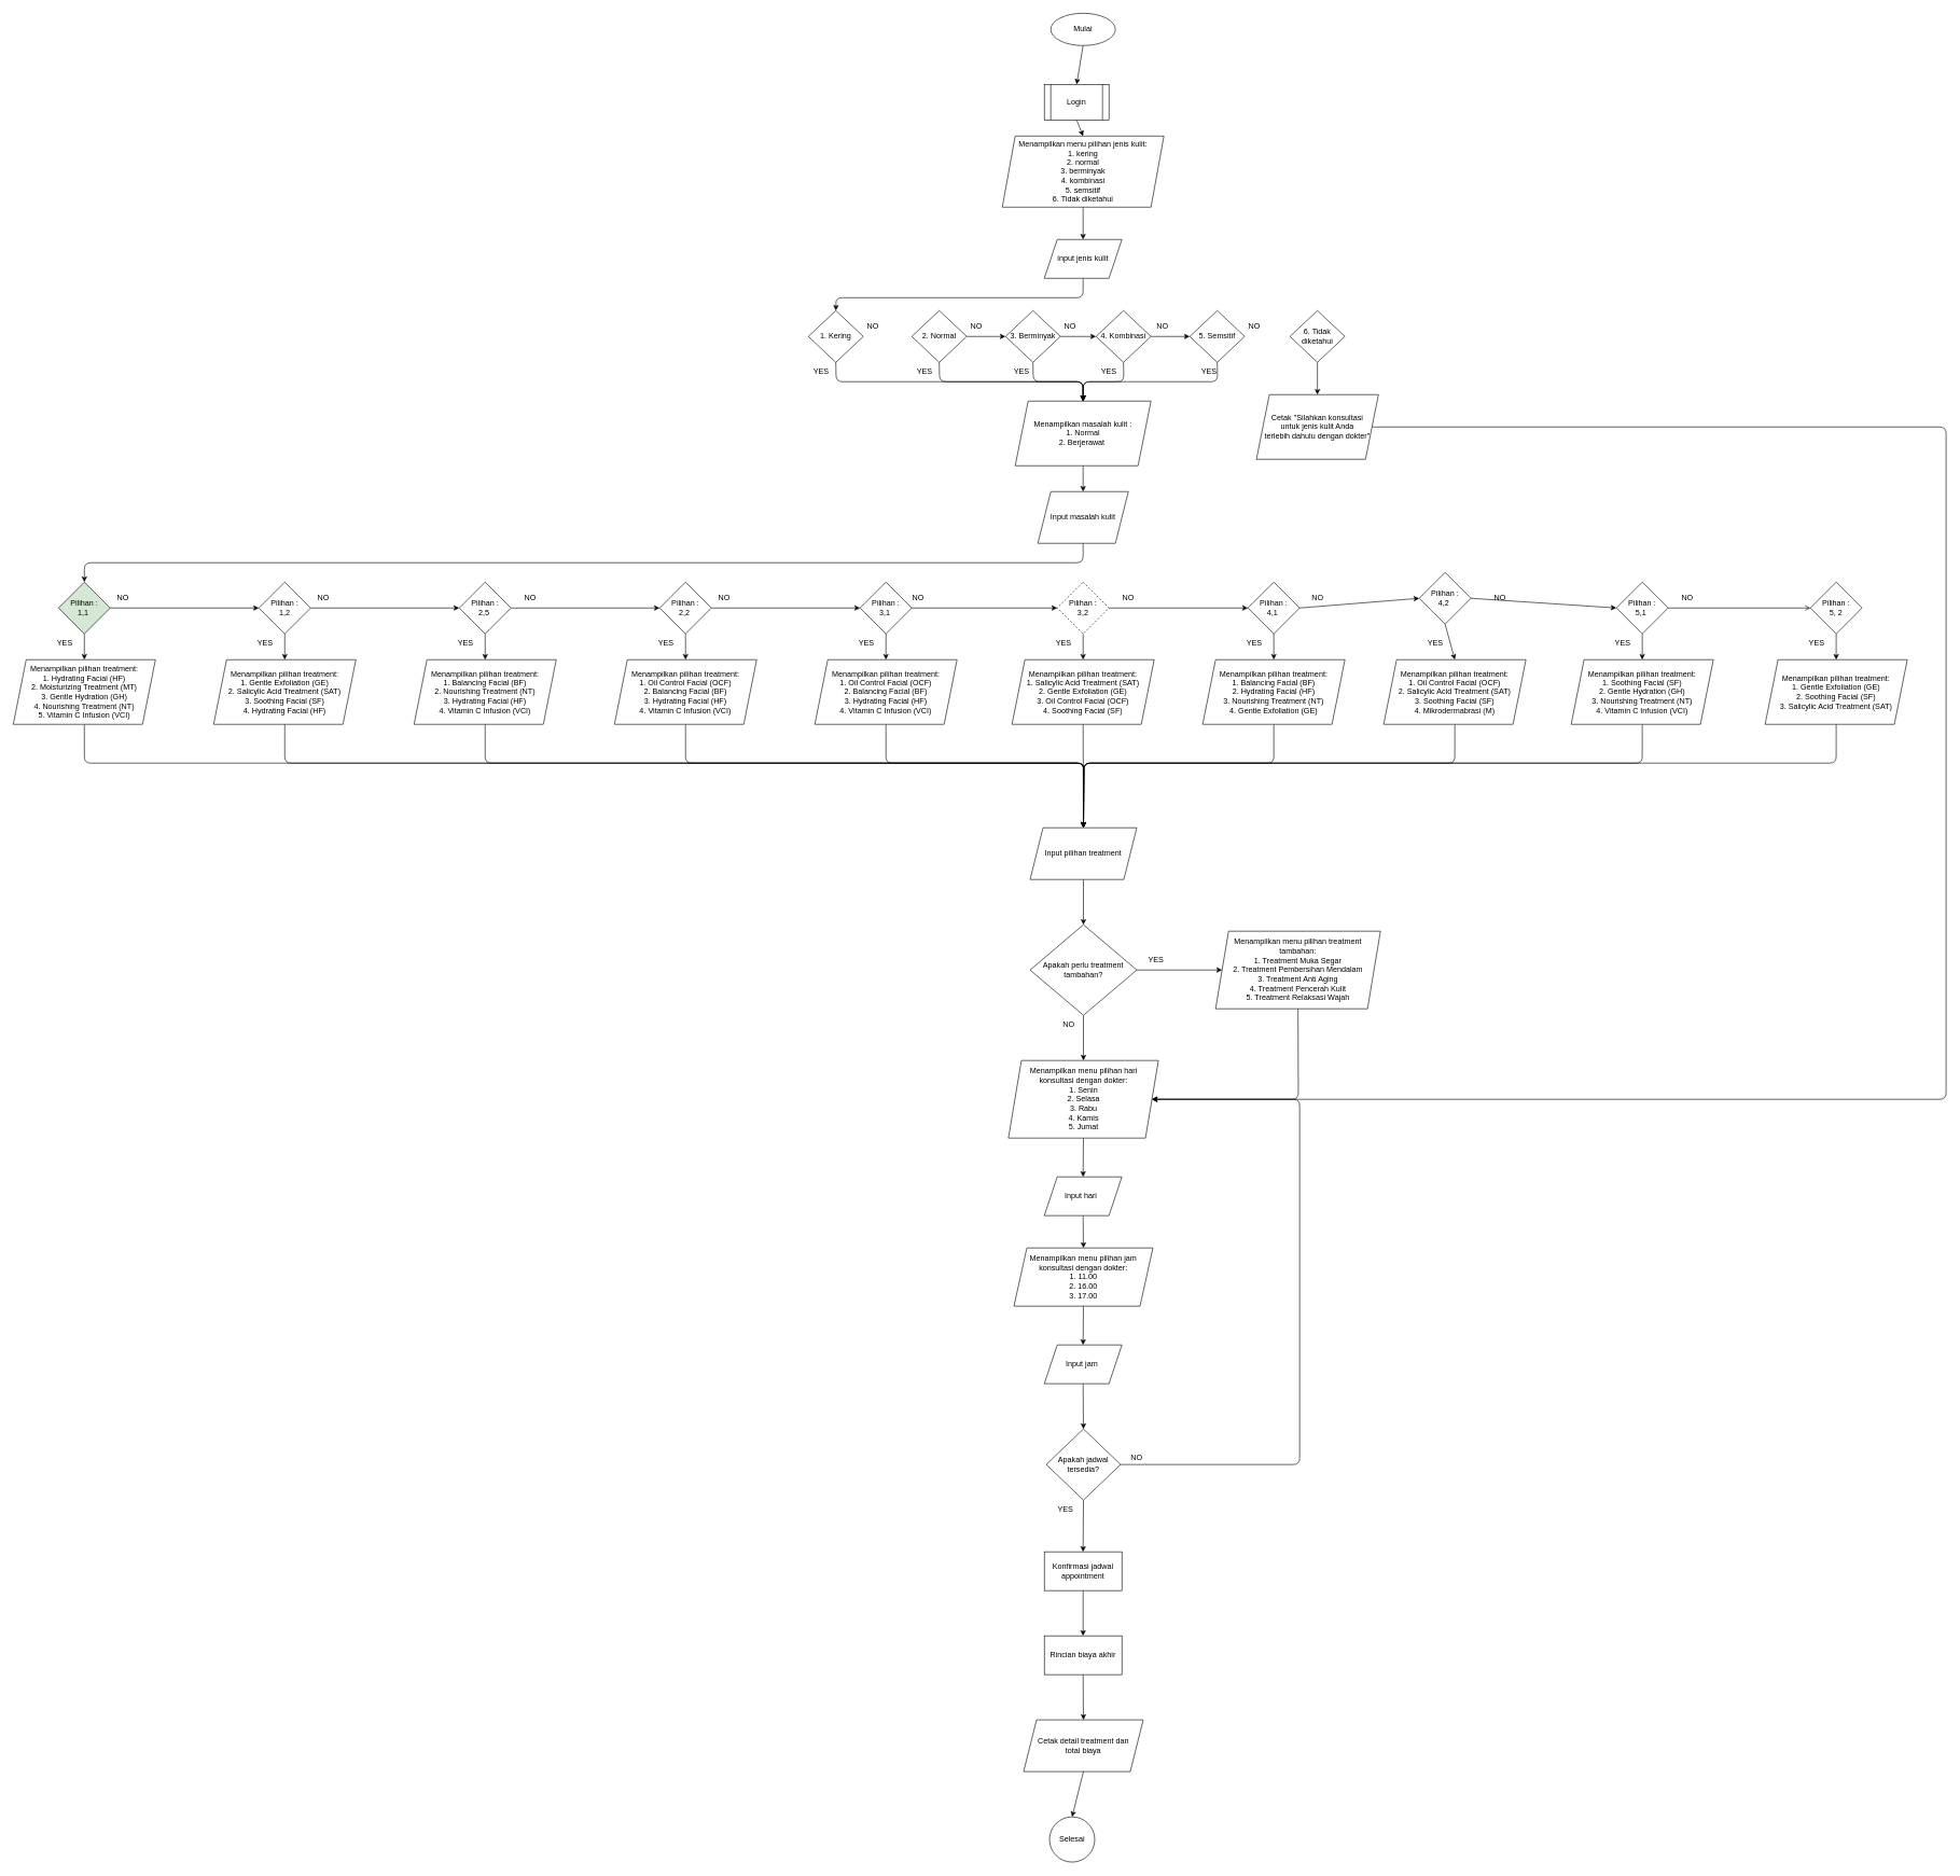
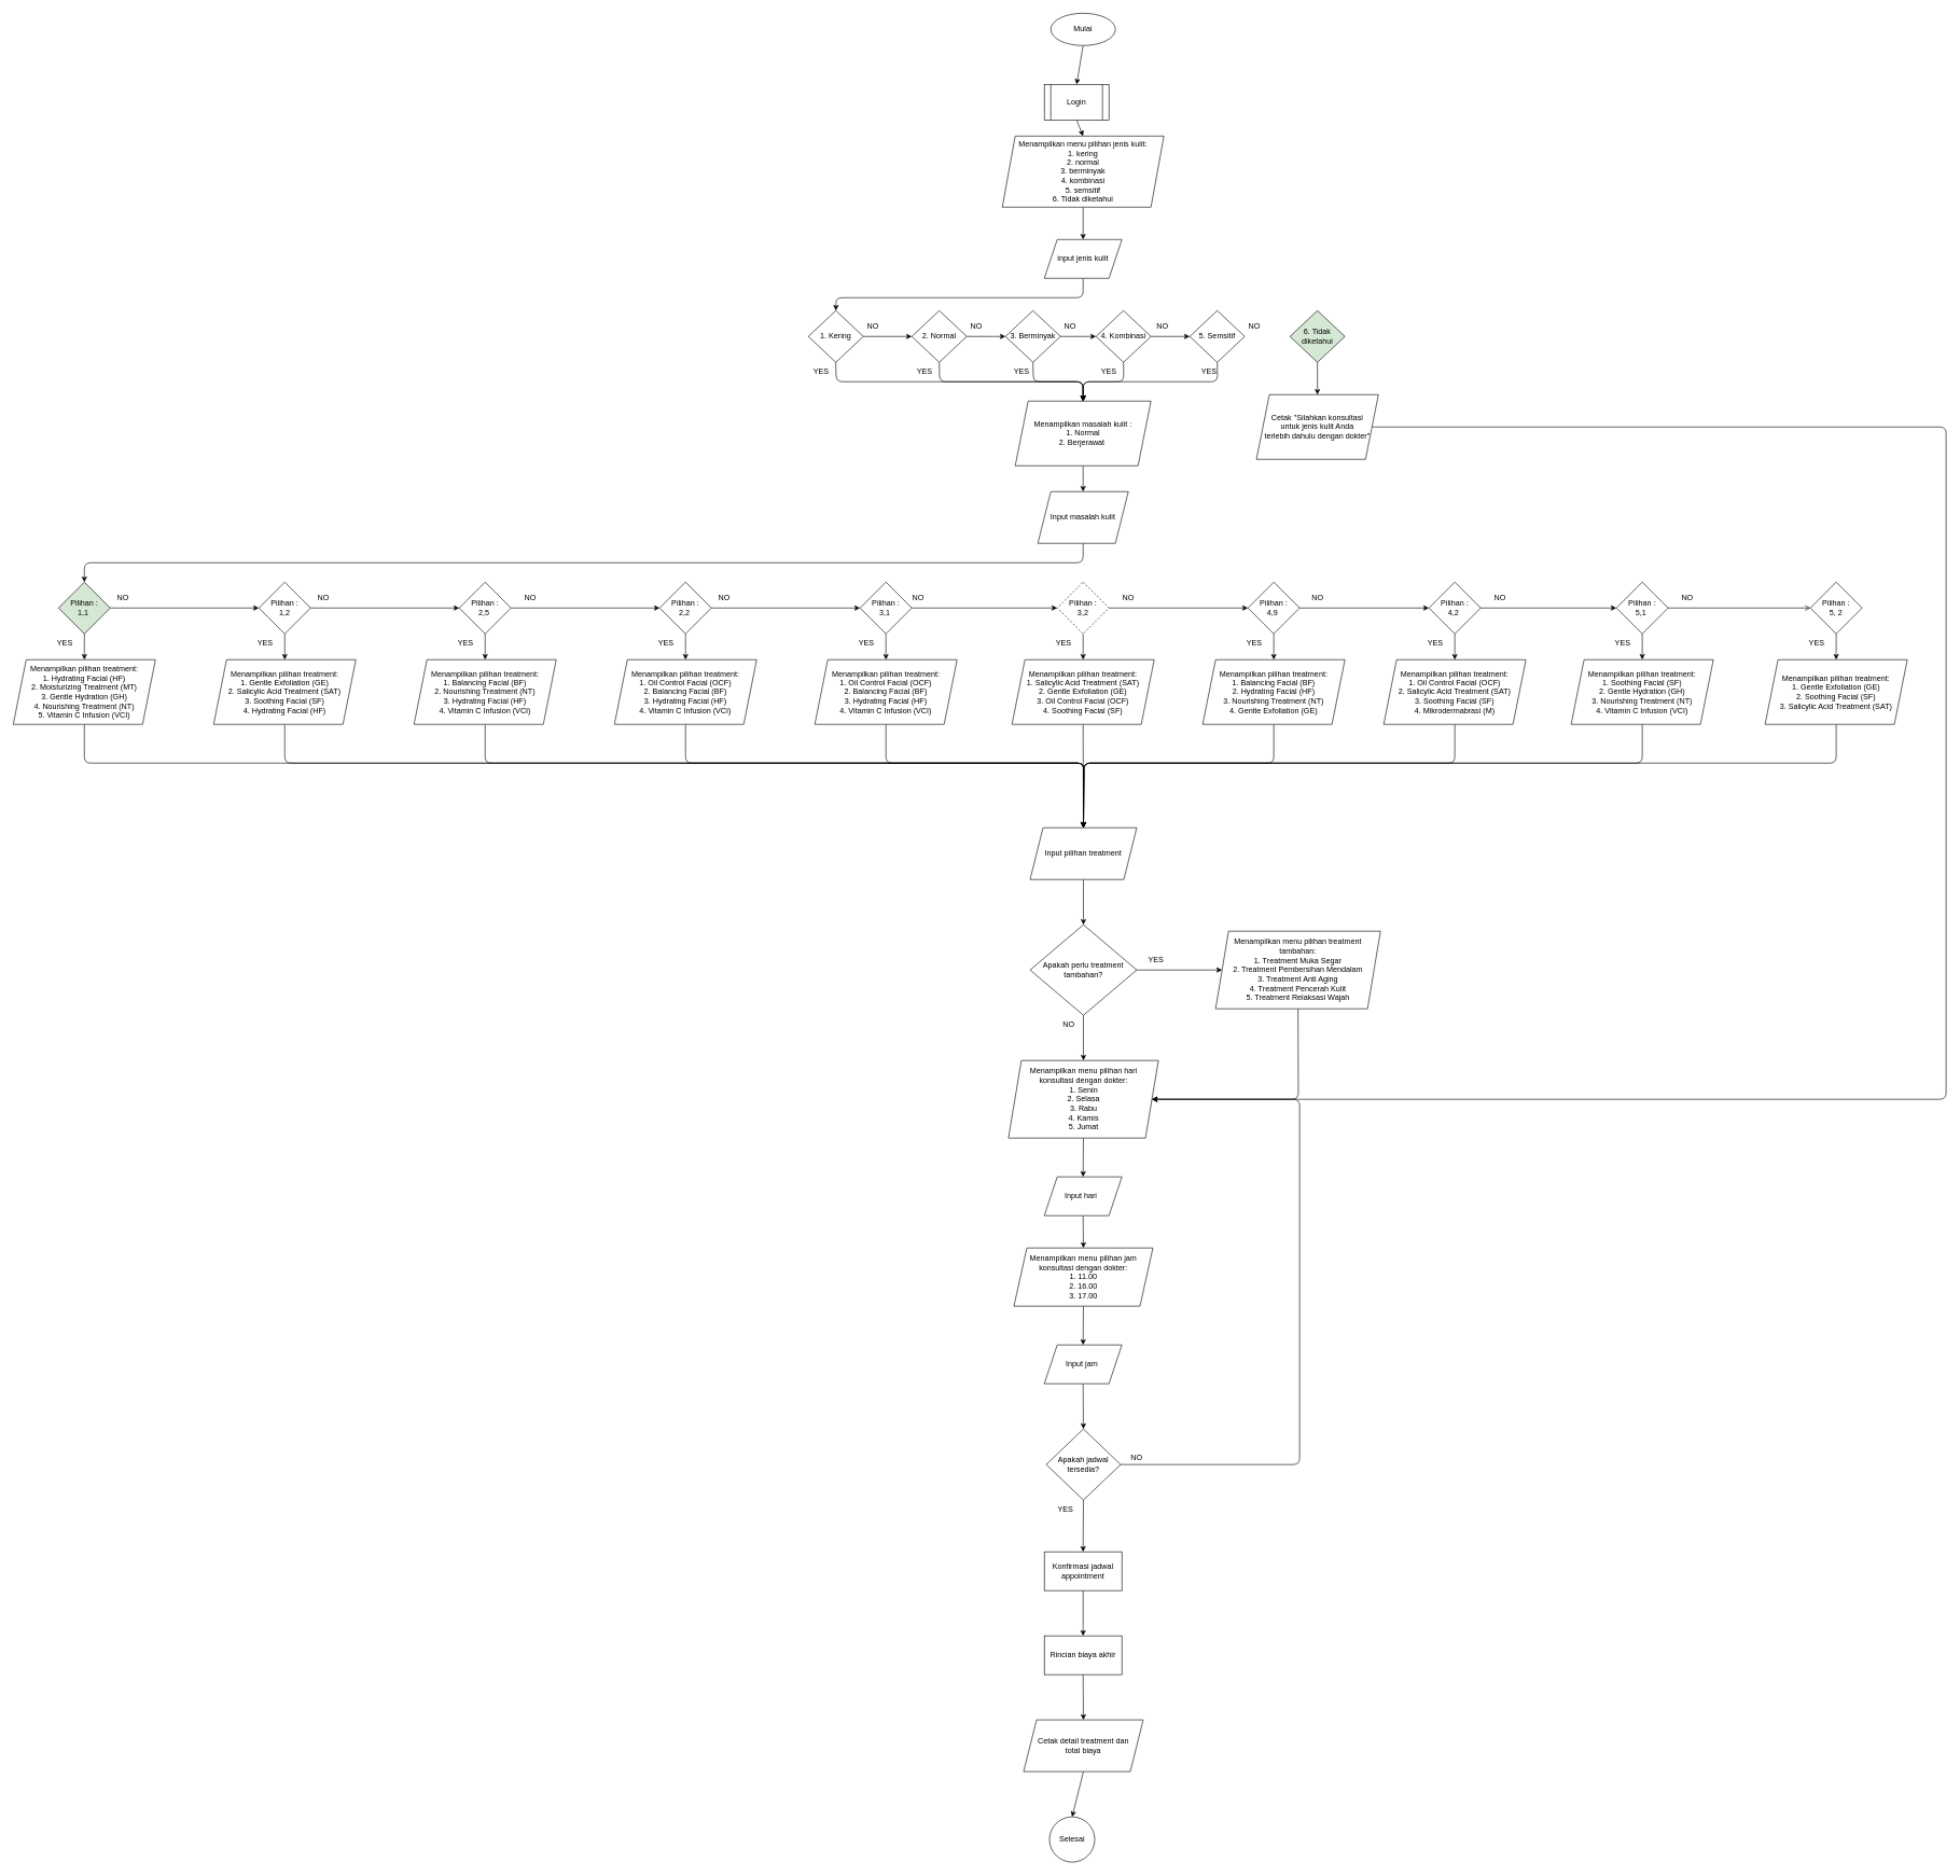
+ <mxCell id="77" style="edgeStyle=none;html=1;exitX=1;exitY=0.5;exitDx=0;exitDy=0;entryX=0;entryY=0.5;entryDx=0;entryDy=0;" edge="1" parent="1" source="78" target="70"><mxGeometry relative="1" as="geometry" /></mxCell>
- <mxCell id="80" value="6. Tidak diketahui" style="rhombus;whiteSpace=wrap;html=1;" vertex="1" parent="1"><mxGeometry x="1995" y="480" width="85" height="80" as="geometry" /></mxCell>
+ <mxCell id="80" value="6. Tidak diketahui" style="rhombus;whiteSpace=wrap;html=1;fillColor=#d5e8d4;" vertex="1" parent="1"><mxGeometry x="1995" y="480" width="85" height="80" as="geometry" /></mxCell>
- <mxCell id="34" value="Pilihan :&lt;br&gt;4,2&amp;nbsp;" style="rhombus;whiteSpace=wrap;html=1;" parent="1" vertex="1"><mxGeometry x="2195" y="885" width="80" height="80" as="geometry" /></mxCell>
+ <mxCell id="34" value="Pilihan :&lt;br&gt;4,2&amp;nbsp;" style="rhombus;whiteSpace=wrap;html=1;" parent="1" vertex="1"><mxGeometry x="2210" y="900" width="80" height="80" as="geometry" /></mxCell>
- <mxCell id="31" value="Pilihan :&lt;br&gt;4,1&amp;nbsp;" style="rhombus;whiteSpace=wrap;html=1;" parent="1" vertex="1"><mxGeometry x="1930" y="900" width="80" height="80" as="geometry" /></mxCell>
+ <mxCell id="31" value="Pilihan :&lt;br&gt;4,9&amp;nbsp;" style="rhombus;whiteSpace=wrap;html=1;" parent="1" vertex="1"><mxGeometry x="1930" y="900" width="80" height="80" as="geometry" /></mxCell>
